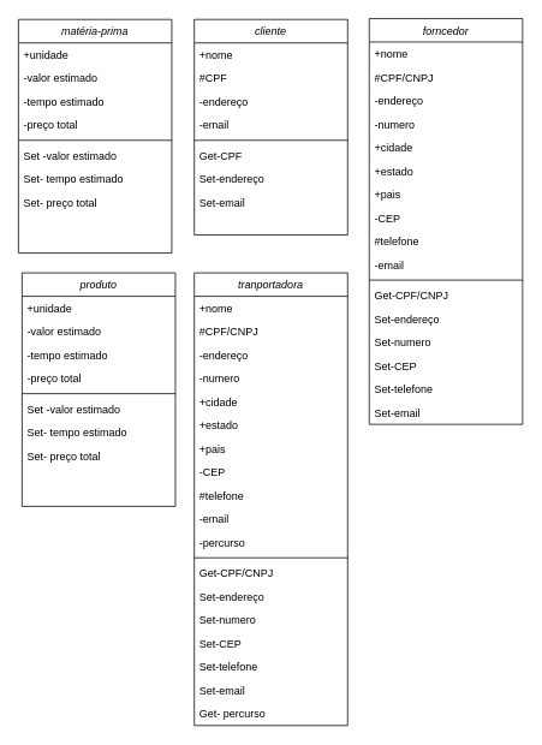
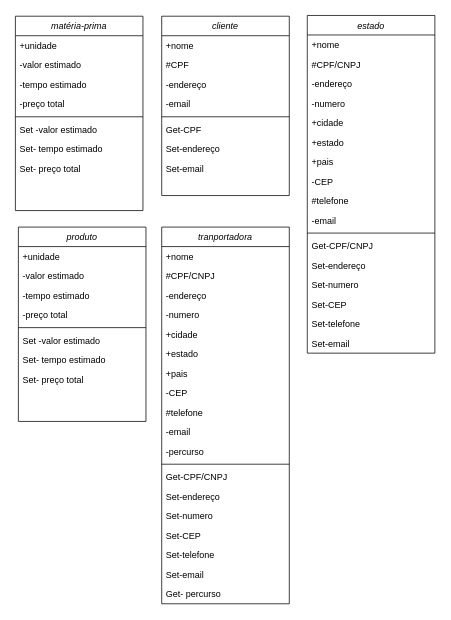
- <mxCell id="2" value="forncedor" style="swimlane;fontStyle=2;align=center;verticalAlign=top;childLayout=stackLayout;horizontal=1;startSize=26;horizontalStack=0;resizeParent=1;resizeLast=0;collapsible=1;marginBottom=0;rounded=0;shadow=0;strokeWidth=1;" parent="1" vertex="1"><mxGeometry x="409" y="20" width="170" height="450" as="geometry"><mxRectangle x="230" y="140" width="160" height="26" as="alternateBounds" /></mxGeometry></mxCell>
+ <mxCell id="2" value="estado" style="swimlane;fontStyle=2;align=center;verticalAlign=top;childLayout=stackLayout;horizontal=1;startSize=26;horizontalStack=0;resizeParent=1;resizeLast=0;collapsible=1;marginBottom=0;rounded=0;shadow=0;strokeWidth=1;" parent="1" vertex="1"><mxGeometry x="409" y="20" width="170" height="450" as="geometry"><mxRectangle x="230" y="140" width="160" height="26" as="alternateBounds" /></mxGeometry></mxCell>
